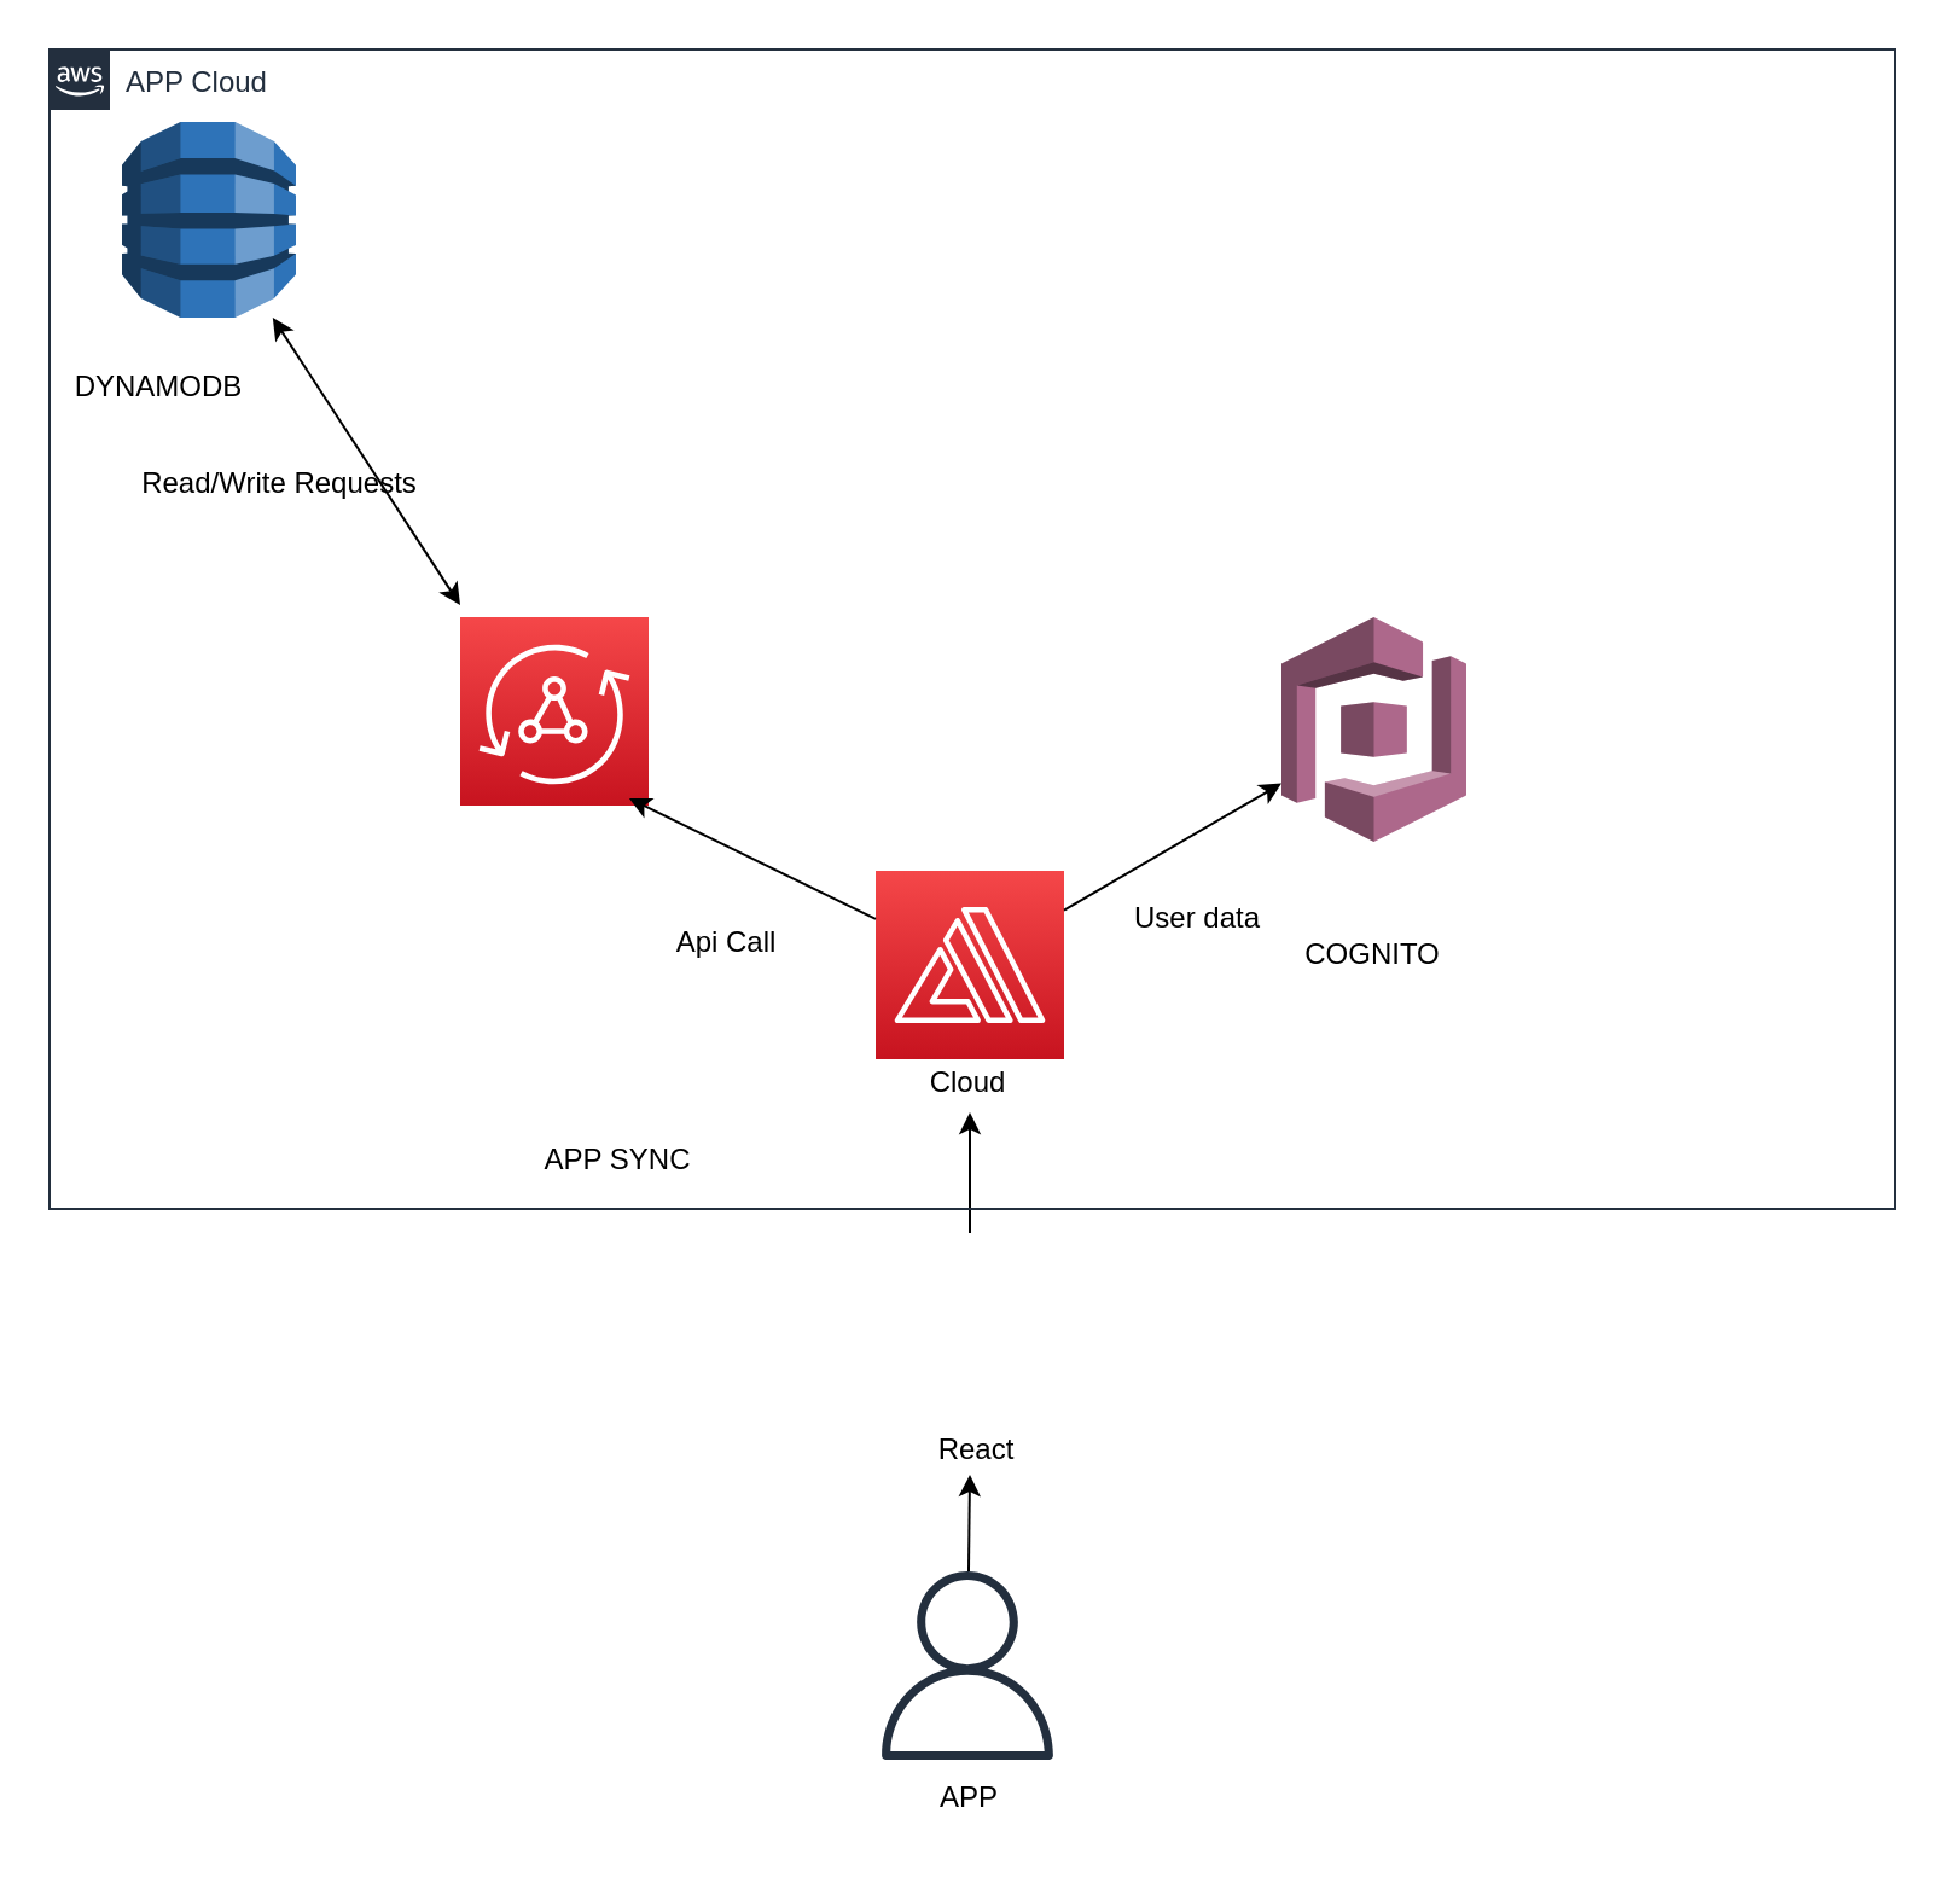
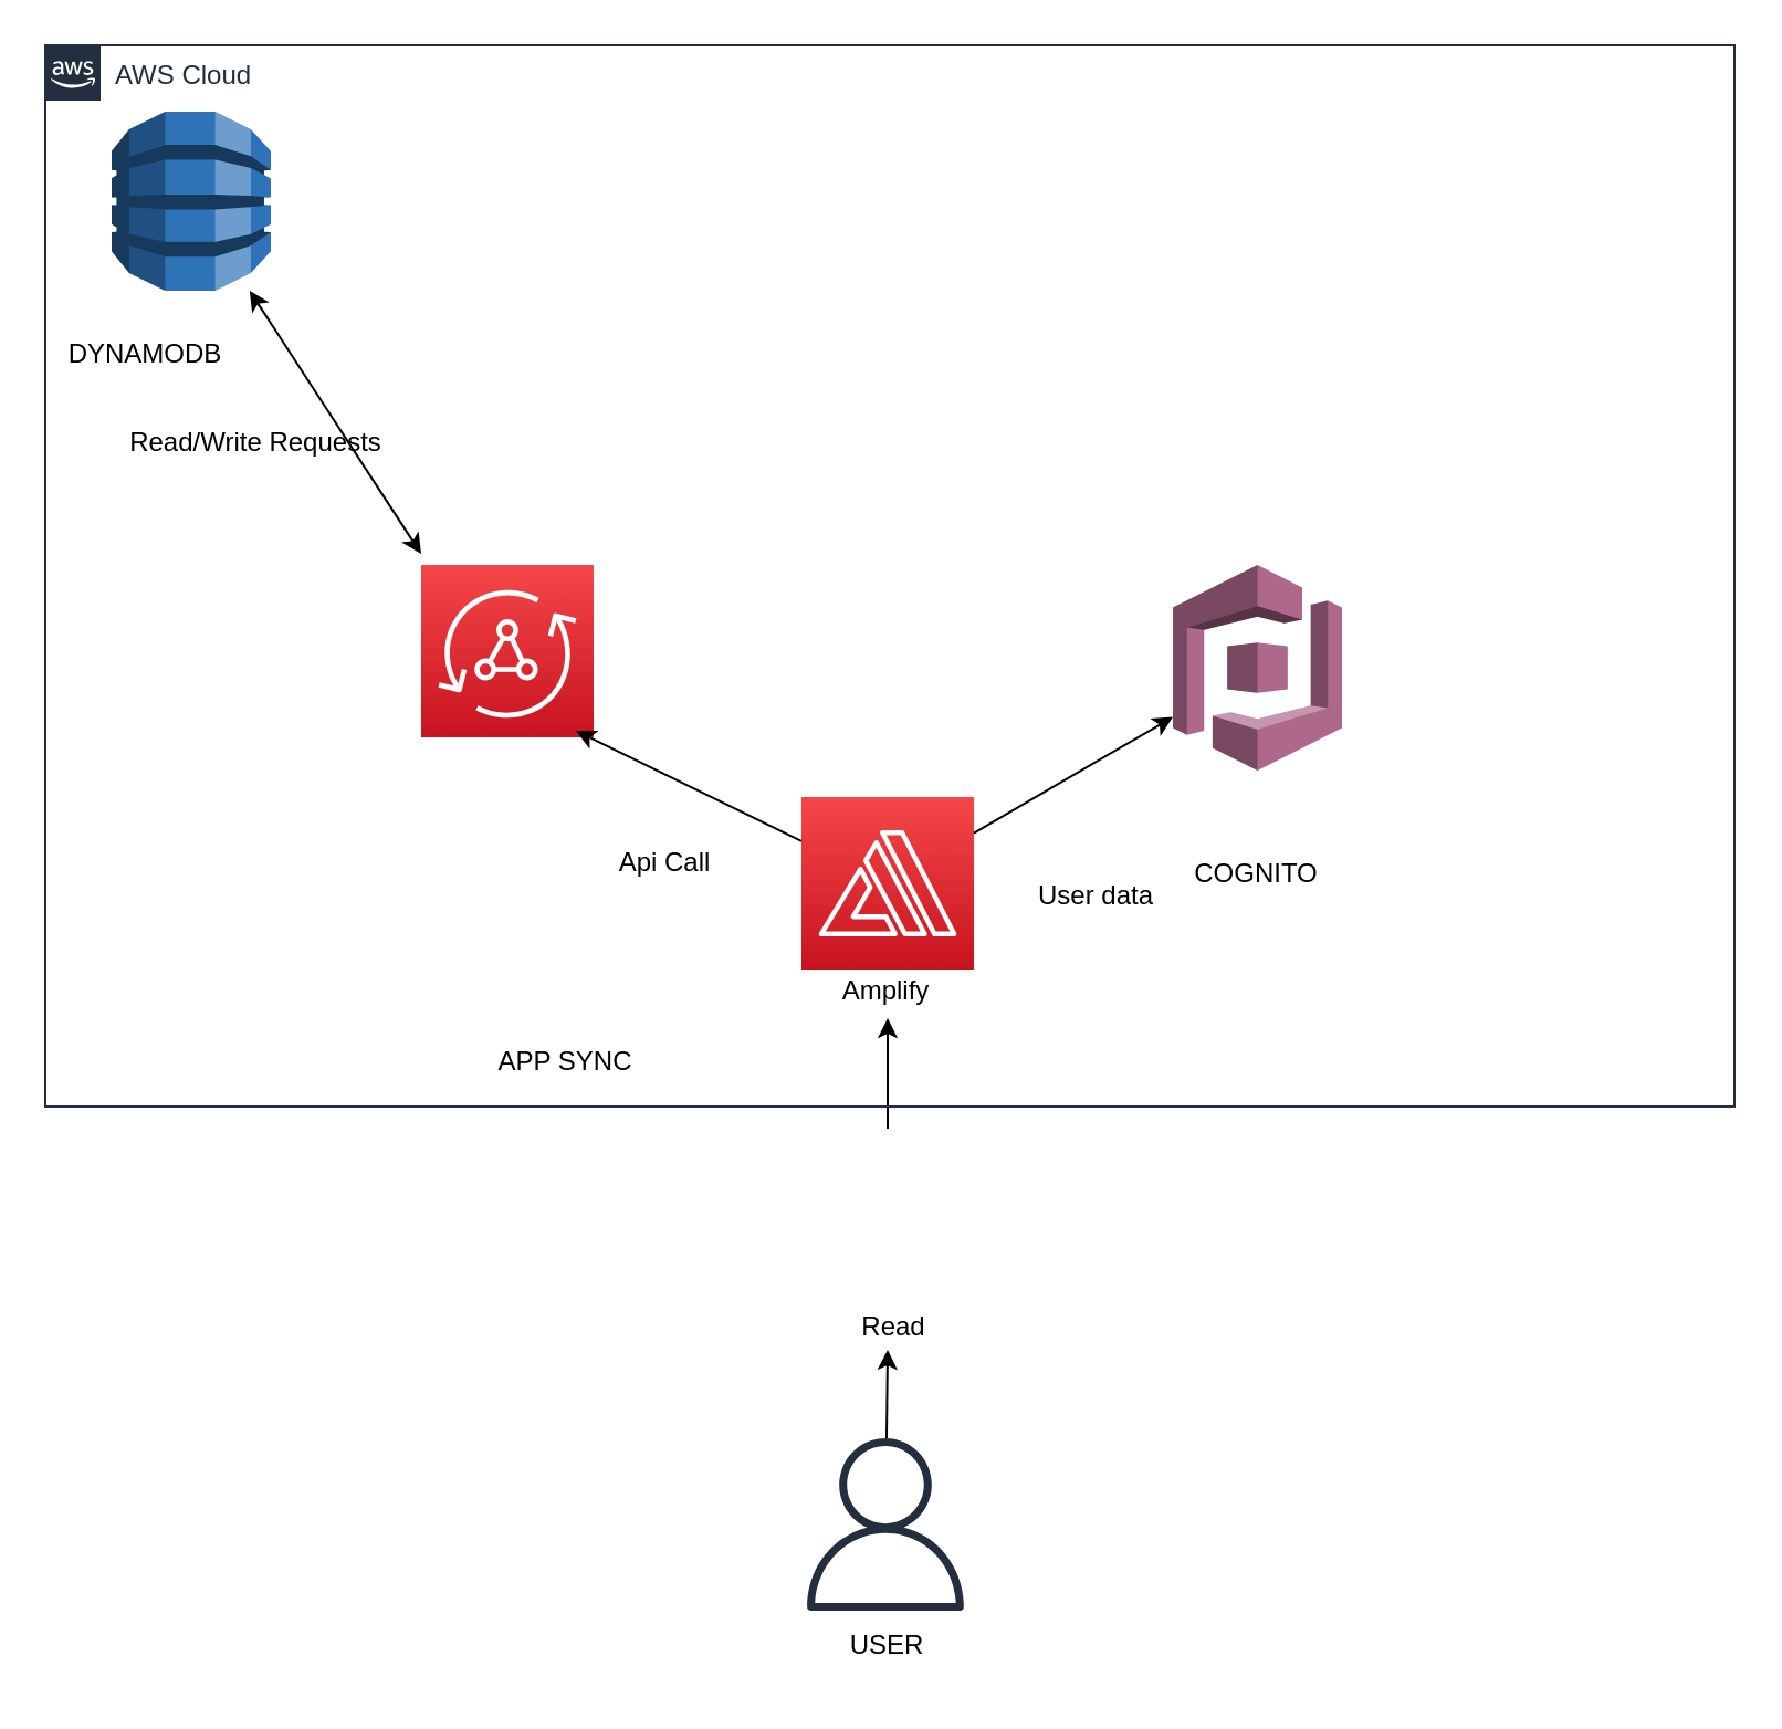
- <mxCell id="22" value="APP Cloud" style="points=[[0,0],[0.25,0],[0.5,0],[0.75,0],[1,0],[1,0.25],[1,0.5],[1,0.75],[1,1],[0.75,1],[0.5,1],[0.25,1],[0,1],[0,0.75],[0,0.5],[0,0.25]];outlineConnect=0;gradientColor=none;html=1;whiteSpace=wrap;fontSize=12;fontStyle=0;shape=mxgraph.aws4.group;grIcon=mxgraph.aws4.group_aws_cloud_alt;strokeColor=#232F3E;fillColor=none;verticalAlign=top;align=left;spacingLeft=30;fontColor=#232F3E;dashed=0;" vertex="1" parent="1"><mxGeometry x="20" y="20" width="764" height="480" as="geometry" /></mxCell>
+ <mxCell id="22" value="AWS Cloud" style="points=[[0,0],[0.25,0],[0.5,0],[0.75,0],[1,0],[1,0.25],[1,0.5],[1,0.75],[1,1],[0.75,1],[0.5,1],[0.25,1],[0,1],[0,0.75],[0,0.5],[0,0.25]];outlineConnect=0;gradientColor=none;html=1;whiteSpace=wrap;fontSize=12;fontStyle=0;shape=mxgraph.aws4.group;grIcon=mxgraph.aws4.group_aws_cloud_alt;strokeColor=#232F3E;fillColor=none;verticalAlign=top;align=left;spacingLeft=30;fontColor=#232F3E;dashed=0;" vertex="1" parent="1"><mxGeometry x="20" y="20" width="764" height="480" as="geometry" /></mxCell>
- <mxCell id="17" value="User data" style="text;html=1;align=center;verticalAlign=middle;resizable=0;points=[];autosize=1;" vertex="1" parent="1"><mxGeometry x="460" y="370" width="70" height="20" as="geometry" /></mxCell>
+ <mxCell id="17" value="User data" style="text;html=1;align=center;verticalAlign=middle;resizable=0;points=[];autosize=1;" vertex="1" parent="1"><mxGeometry x="460" y="395" width="70" height="20" as="geometry" /></mxCell>
- <mxCell id="16" value="Cloud" style="text;html=1;align=center;verticalAlign=middle;resizable=0;points=[];autosize=1;" vertex="1" parent="1"><mxGeometry x="375" y="438" width="50" height="20" as="geometry" /></mxCell>
+ <mxCell id="16" value="Amplify" style="text;html=1;align=center;verticalAlign=middle;resizable=0;points=[];autosize=1;" vertex="1" parent="1"><mxGeometry x="375" y="438" width="50" height="20" as="geometry" /></mxCell>
- <mxCell id="21" value="React" style="text;html=1;strokeColor=none;fillColor=none;align=center;verticalAlign=middle;whiteSpace=wrap;rounded=0;" vertex="1" parent="1"><mxGeometry x="384" y="590" width="40" height="20" as="geometry" /></mxCell>
+ <mxCell id="21" value="Read" style="text;html=1;strokeColor=none;fillColor=none;align=center;verticalAlign=middle;whiteSpace=wrap;rounded=0;" vertex="1" parent="1"><mxGeometry x="384" y="590" width="40" height="20" as="geometry" /></mxCell>
- <mxCell id="6" value="APP" style="text;html=1;strokeColor=none;fillColor=none;align=center;verticalAlign=middle;whiteSpace=wrap;rounded=0;" vertex="1" parent="1"><mxGeometry x="374" y="728" width="54" height="32" as="geometry" /></mxCell>
+ <mxCell id="6" value="USER" style="text;html=1;strokeColor=none;fillColor=none;align=center;verticalAlign=middle;whiteSpace=wrap;rounded=0;" vertex="1" parent="1"><mxGeometry x="374" y="728" width="54" height="32" as="geometry" /></mxCell>
